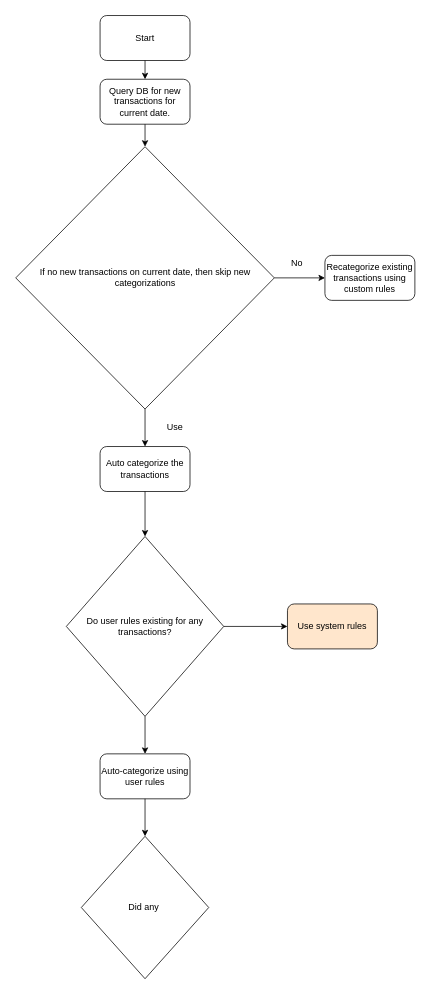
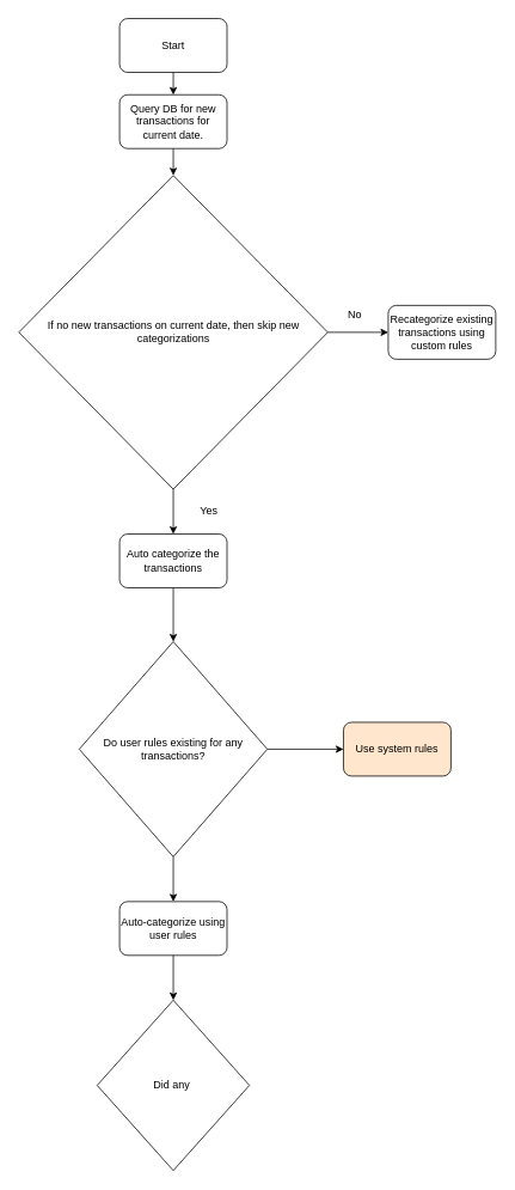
- <mxCell id="12" value="Use" style="text;html=1;align=center;verticalAlign=middle;whiteSpace=wrap;rounded=0;" parent="1" vertex="1"><mxGeometry x="203" y="555" width="60" height="30" as="geometry" /></mxCell>
+ <mxCell id="12" value="Yes" style="text;html=1;align=center;verticalAlign=middle;whiteSpace=wrap;rounded=0;" parent="1" vertex="1"><mxGeometry x="203" y="555" width="60" height="30" as="geometry" /></mxCell>
